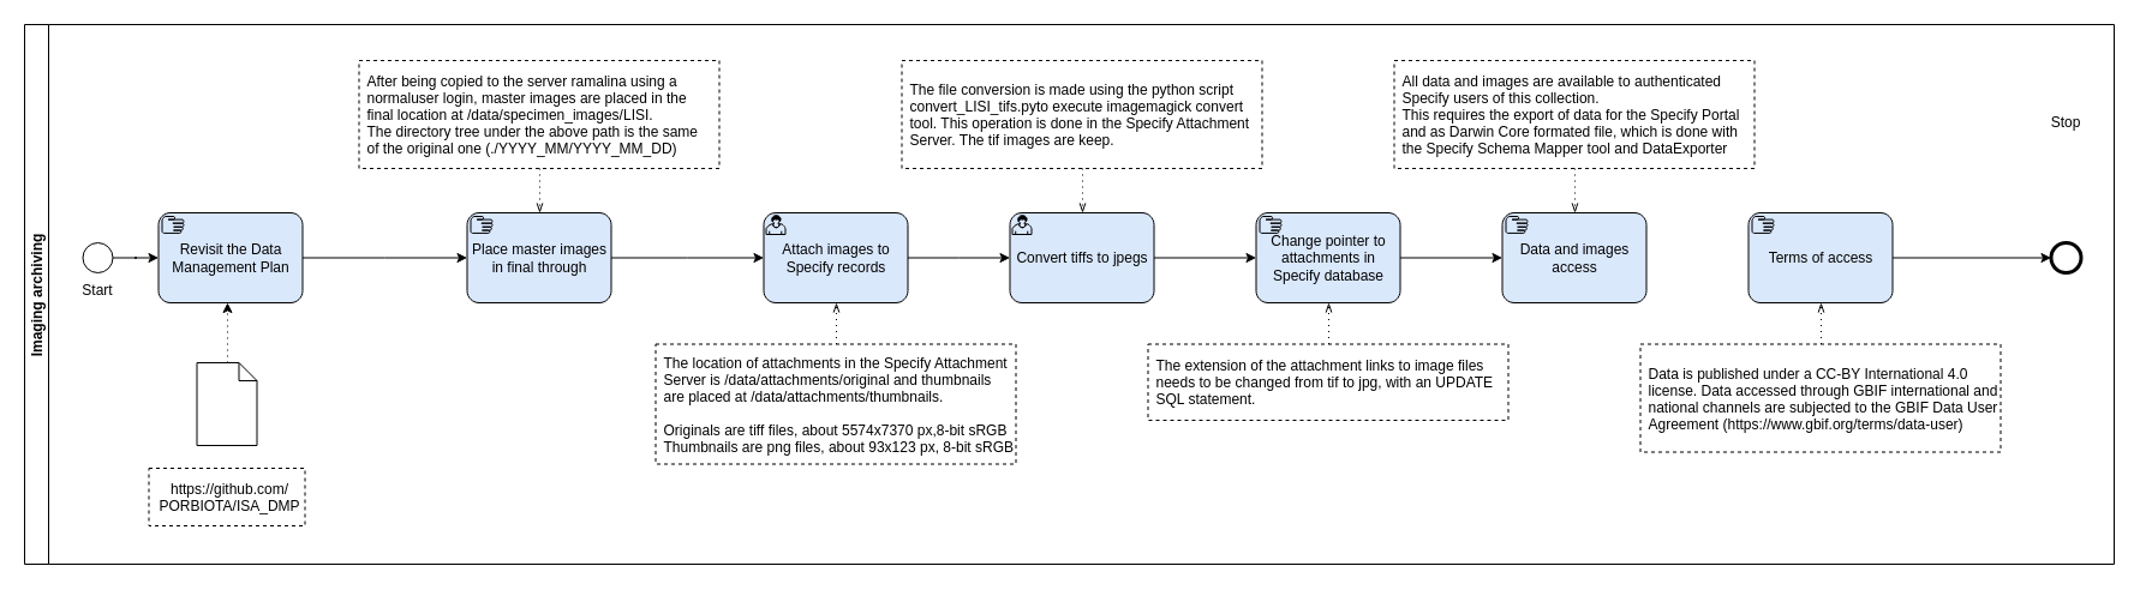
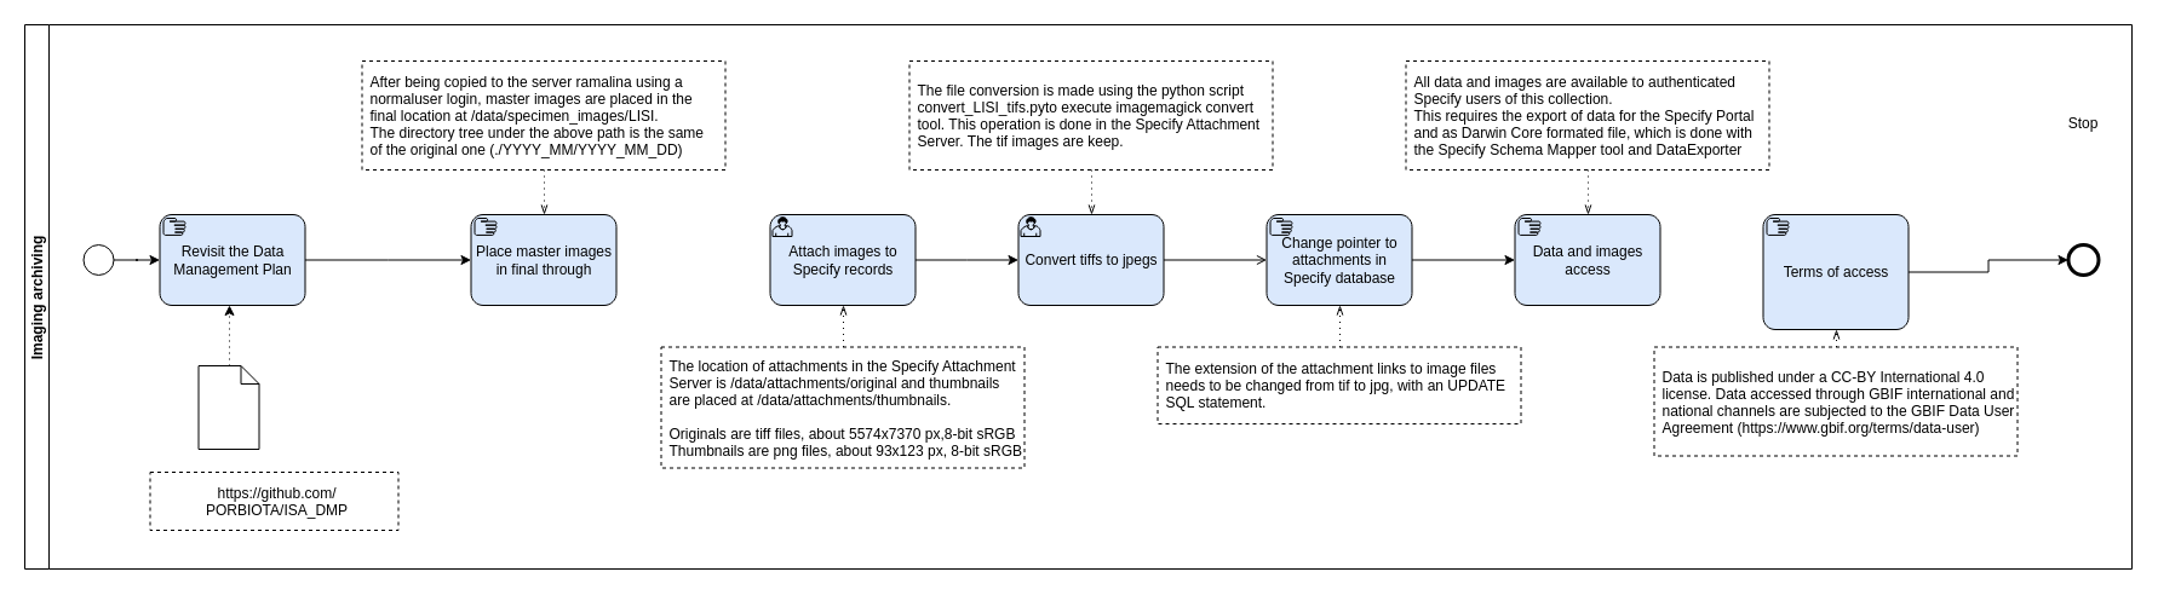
- <mxCell id="9" value="" style="edgeStyle=elbowEdgeStyle;fontSize=12;html=1;endArrow=classic;endFill=1;rounded=0;" parent="1" source="7" target="10" edge="1"><mxGeometry width="160" relative="1" as="geometry"><mxPoint x="128.5" y="853" as="sourcePoint" /><mxPoint x="238.5" y="853" as="targetPoint" /></mxGeometry></mxCell>
- <mxCell id="19" value="" style="edgeStyle=orthogonalEdgeStyle;rounded=0;orthogonalLoop=1;jettySize=auto;html=1;endArrow=classic;endFill=1;" parent="1" source="11" target="18" edge="1"><mxGeometry relative="1" as="geometry"><mxPoint x="508.5" y="437" as="sourcePoint" /><mxPoint x="508.5" y="507" as="targetPoint" /></mxGeometry></mxCell>
+ <mxCell id="19" value="" style="edgeStyle=orthogonalEdgeStyle;rounded=0;orthogonalLoop=1;jettySize=auto;html=1;endArrow=open;endFill=1;" parent="1" source="11" target="18" edge="1"><mxGeometry relative="1" as="geometry"><mxPoint x="508.5" y="437" as="sourcePoint" /><mxPoint x="508.5" y="507" as="targetPoint" /></mxGeometry></mxCell>
- <mxCell id="22" value="Terms of access" style="points=[[0.25,0,0],[0.5,0,0],[0.75,0,0],[1,0.25,0],[1,0.5,0],[1,0.75,0],[0.75,1,0],[0.5,1,0],[0.25,1,0],[0,0.75,0],[0,0.5,0],[0,0.25,0]];shape=mxgraph.bpmn.task;whiteSpace=wrap;rectStyle=rounded;size=10;taskMarker=manual;fillColor=#dae8fc;strokeColor=#000000;" parent="1" vertex="1"><mxGeometry x="1455.5" y="177" width="120" height="75" as="geometry" /></mxCell>
+ <mxCell id="22" value="Terms of access" style="points=[[0.25,0,0],[0.5,0,0],[0.75,0,0],[1,0.25,0],[1,0.5,0],[1,0.75,0],[0.75,1,0],[0.5,1,0],[0.25,1,0],[0,0.75,0],[0,0.5,0],[0,0.25,0]];shape=mxgraph.bpmn.task;whiteSpace=wrap;rectStyle=rounded;size=10;taskMarker=manual;fillColor=#dae8fc;strokeColor=#000000;" parent="1" vertex="1"><mxGeometry x="1455.5" y="177" width="120" height="95" as="geometry" /></mxCell>
- <mxCell id="26" value="&lt;span style=&quot;background-color: rgb(255 , 255 , 255)&quot;&gt;Start&lt;/span&gt;" style="text;html=1;strokeColor=none;fillColor=none;align=center;verticalAlign=middle;whiteSpace=wrap;rounded=0;" parent="1" vertex="1"><mxGeometry x="61" y="232" width="40" height="20" as="geometry" /></mxCell>
- <mxCell id="15" value="https://github.com/&#10;PORBIOTA/ISA_DMP" style="points=[[0.25,0,0],[0.5,0,0],[0.75,0,0],[1,0.25,0],[1,0.5,0],[1,0.75,0],[0.75,1,0],[0.5,1,0],[0.25,1,0],[0,0.75,0],[0,0.5,0],[0,0.25,0]];shape=mxgraph.bpmn.task;arcSize=10;taskMarker=abstract;outline=none;symbol=general;bpmnShapeType=subprocess;isLoopSub=0;verticalAlign=middle;align=center;spacingLeft=5;" parent="1" vertex="1"><mxGeometry x="123.5" y="390" width="130" height="48" as="geometry" /></mxCell>
+ <mxCell id="15" value="https://github.com/&#10;PORBIOTA/ISA_DMP" style="points=[[0.25,0,0],[0.5,0,0],[0.75,0,0],[1,0.25,0],[1,0.5,0],[1,0.75,0],[0.75,1,0],[0.5,1,0],[0.25,1,0],[0,0.75,0],[0,0.5,0],[0,0.25,0]];shape=mxgraph.bpmn.task;arcSize=10;taskMarker=abstract;outline=none;symbol=general;bpmnShapeType=subprocess;isLoopSub=0;verticalAlign=middle;align=center;spacingLeft=5;" parent="1" vertex="1"><mxGeometry x="123.5" y="390" width="205" height="48" as="geometry" /></mxCell>
